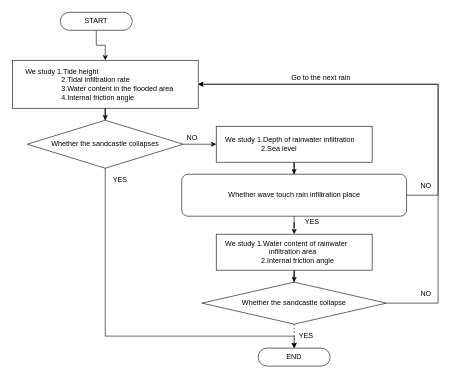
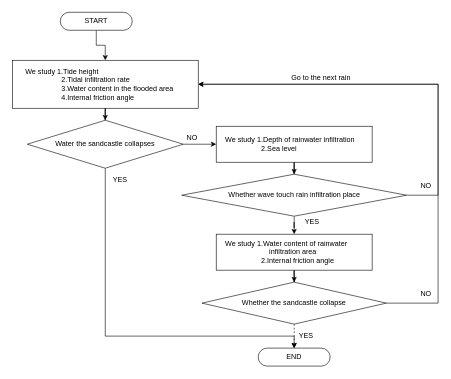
- <mxCell id="10" value="Whether the sandcastle collapses" style="rhombus;whiteSpace=wrap;html=1;" vertex="1" parent="1"><mxGeometry x="45" y="200" width="260" height="80" as="geometry" /></mxCell>
+ <mxCell id="10" value="Water the sandcastle collapses" style="rhombus;whiteSpace=wrap;html=1;" vertex="1" parent="1"><mxGeometry x="45" y="200" width="260" height="80" as="geometry" /></mxCell>
- <mxCell id="16" value="Whether wave touch rain infiltration place" style="whiteSpace=wrap;html=1;rounded=1;" vertex="1" parent="1"><mxGeometry x="302.5" y="290" width="375" height="70" as="geometry" /></mxCell>
+ <mxCell id="16" value="Whether wave touch rain infiltration place" style="rhombus;whiteSpace=wrap;html=1;" vertex="1" parent="1"><mxGeometry x="302.5" y="290" width="375" height="70" as="geometry" /></mxCell>
